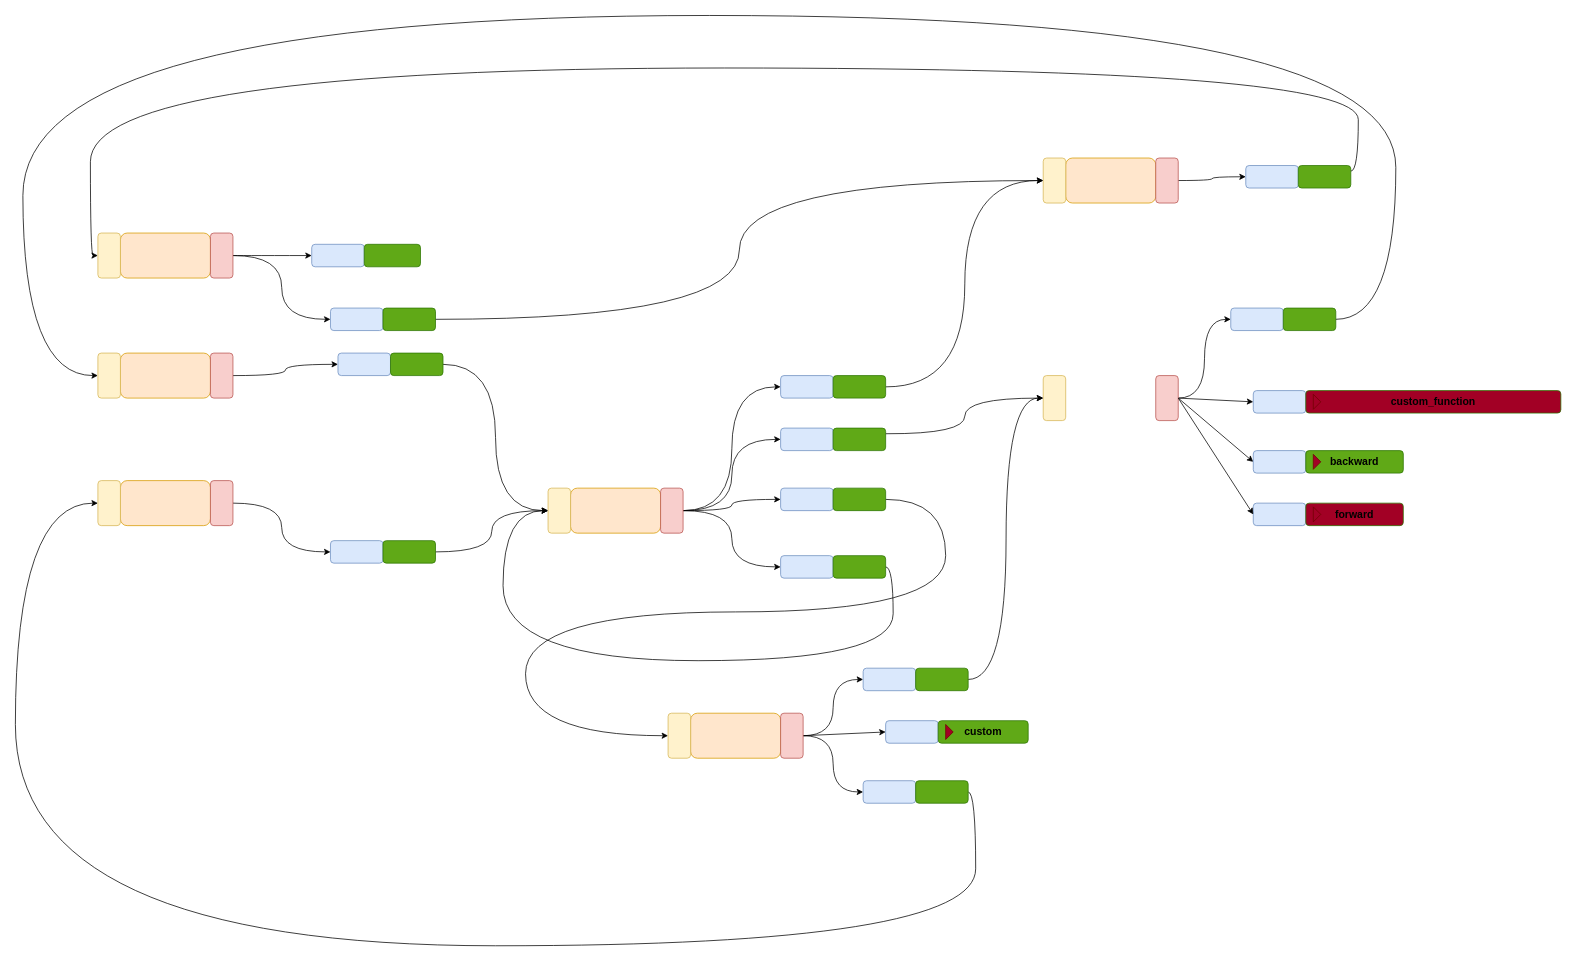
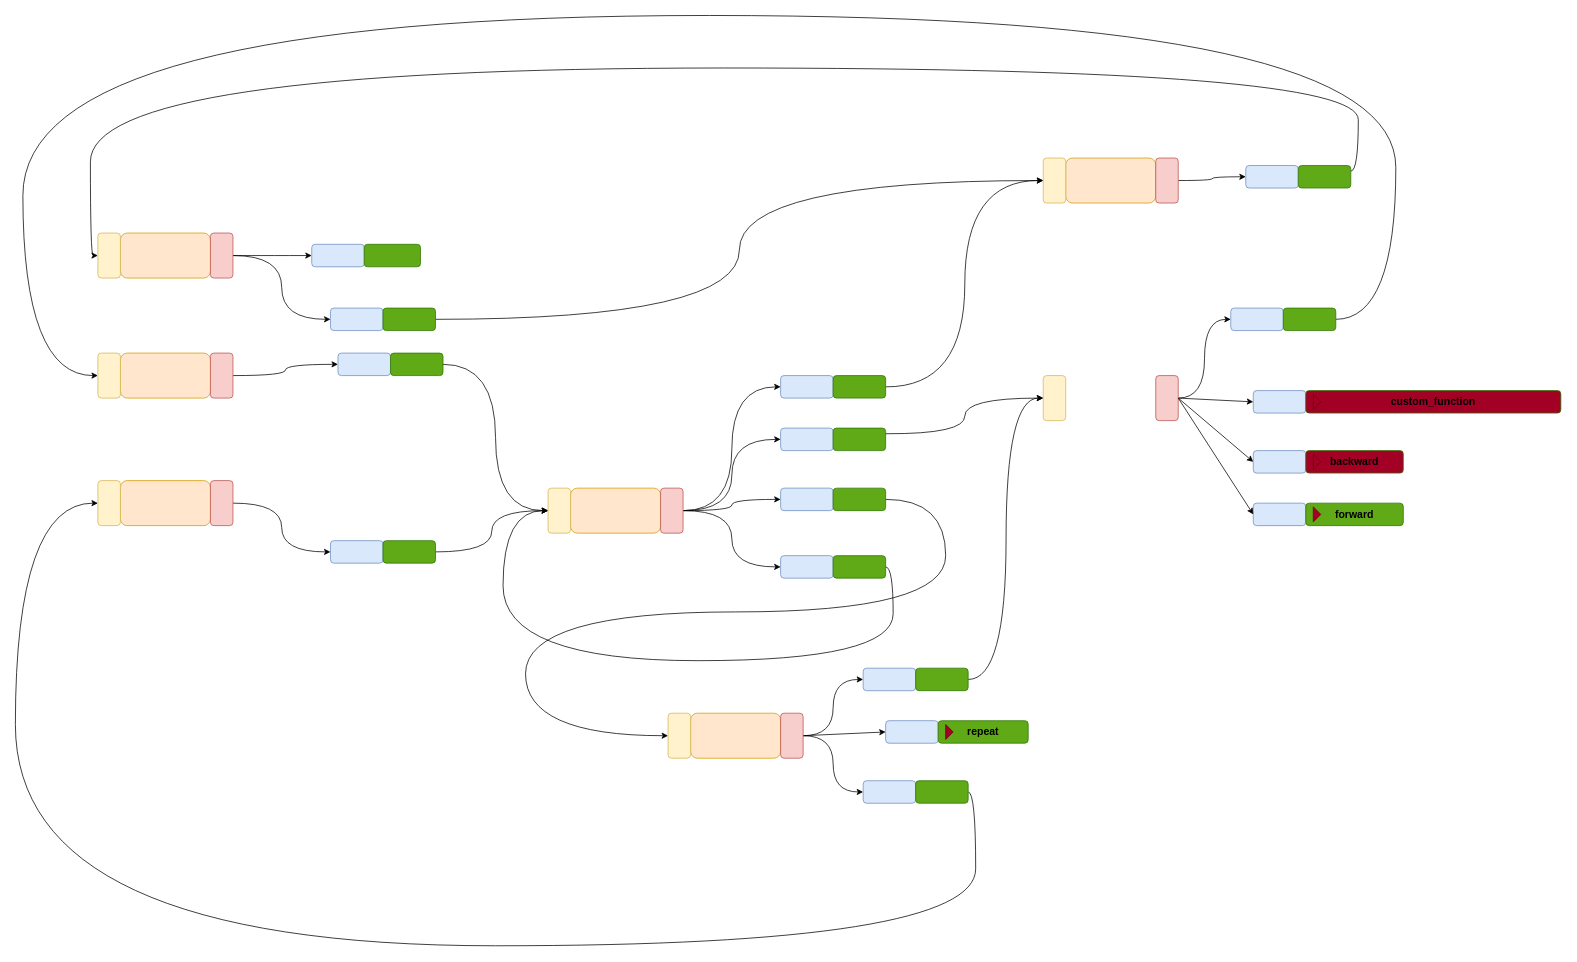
- <mxCell id="38" value="&lt;b&gt;&lt;font style=&quot;font-size: 14px&quot; color=&quot;#000000&quot;&gt;backward&lt;/font&gt;&lt;/b&gt;" style="rounded=1;whiteSpace=wrap;html=1;container=0;fillColor=#60a917;strokeColor=#2D7600;fontColor=#ffffff;" vertex="1" parent="1"><mxGeometry x="1740" y="600" width="130" height="30" as="geometry" /></mxCell>
+ <mxCell id="38" value="&lt;b&gt;&lt;font style=&quot;font-size: 14px&quot; color=&quot;#000000&quot;&gt;backward&lt;/font&gt;&lt;/b&gt;" style="rounded=1;whiteSpace=wrap;html=1;container=0;fillColor=#a20025;strokeColor=#2D7600;fontColor=#ffffff;" vertex="1" parent="1"><mxGeometry x="1740" y="600" width="130" height="30" as="geometry" /></mxCell>
- <mxCell id="41" value="&lt;b&gt;&lt;font style=&quot;font-size: 14px&quot; color=&quot;#000000&quot;&gt;forward&lt;/font&gt;&lt;/b&gt;" style="rounded=1;whiteSpace=wrap;html=1;container=0;fillColor=#a20025;strokeColor=#2D7600;fontColor=#ffffff;" vertex="1" parent="1"><mxGeometry x="1740" y="670" width="130" height="30" as="geometry" /></mxCell>
+ <mxCell id="41" value="&lt;b&gt;&lt;font style=&quot;font-size: 14px&quot; color=&quot;#000000&quot;&gt;forward&lt;/font&gt;&lt;/b&gt;" style="rounded=1;whiteSpace=wrap;html=1;container=0;fillColor=#60a917;strokeColor=#2D7600;fontColor=#ffffff;" vertex="1" parent="1"><mxGeometry x="1740" y="670" width="130" height="30" as="geometry" /></mxCell>
- <mxCell id="32" value="&lt;b&gt;&lt;font style=&quot;font-size: 14px&quot; color=&quot;#000000&quot;&gt;custom&lt;/font&gt;&lt;/b&gt;" style="rounded=1;whiteSpace=wrap;html=1;container=0;fillColor=#60a917;strokeColor=#2D7600;fontColor=#ffffff;" vertex="1" parent="1"><mxGeometry x="1250" y="960" width="120" height="30" as="geometry" /></mxCell>
+ <mxCell id="32" value="&lt;b&gt;&lt;font style=&quot;font-size: 14px&quot; color=&quot;#000000&quot;&gt;repeat&lt;/font&gt;&lt;/b&gt;" style="rounded=1;whiteSpace=wrap;html=1;container=0;fillColor=#60a917;strokeColor=#2D7600;fontColor=#ffffff;" vertex="1" parent="1"><mxGeometry x="1250" y="960" width="120" height="30" as="geometry" /></mxCell>
